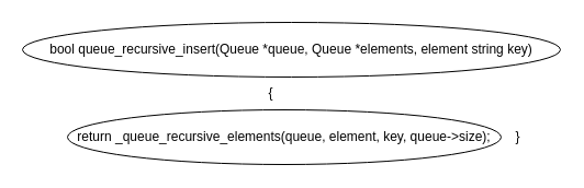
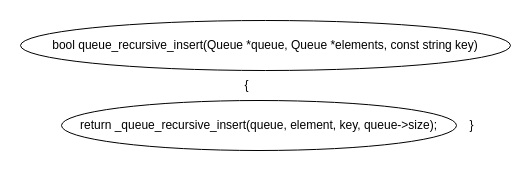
- <mxCell id="2" value="bool queue_recursive_insert(Queue *queue, Queue *elements, element string key)" style="ellipse;whiteSpace=wrap;html=1;" parent="1" vertex="1"><mxGeometry x="20" y="20" width="490" height="50" as="geometry" /></mxCell>
+ <mxCell id="2" value="bool queue_recursive_insert(Queue *queue, Queue *elements, const string key)" style="ellipse;whiteSpace=wrap;html=1;" parent="1" vertex="1"><mxGeometry x="20" y="20" width="490" height="50" as="geometry" /></mxCell>
- <mxCell id="3" value="return _queue_recursive_elements(queue, element, key, queue-&amp;gt;size);" style="ellipse;whiteSpace=wrap;html=1;" parent="1" vertex="1"><mxGeometry x="61" y="100" width="395" height="50" as="geometry" /></mxCell>
+ <mxCell id="3" value="return _queue_recursive_insert(queue, element, key, queue-&amp;gt;size);" style="ellipse;whiteSpace=wrap;html=1;" parent="1" vertex="1"><mxGeometry x="61" y="100" width="395" height="50" as="geometry" /></mxCell>
